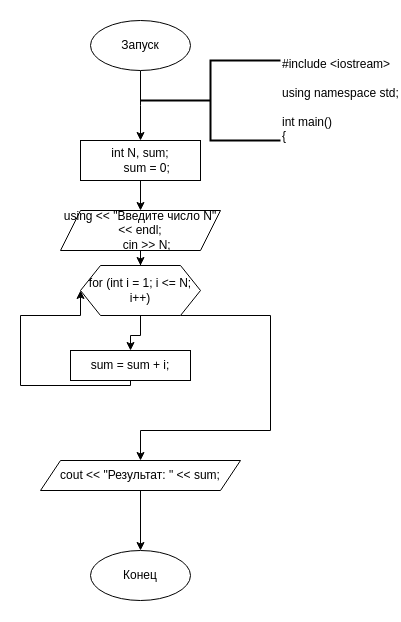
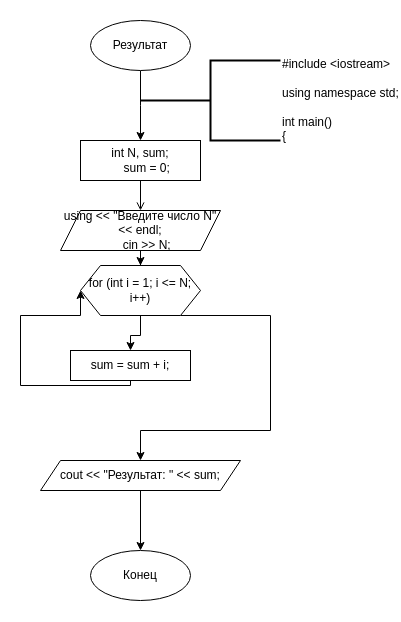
- <mxCell id="3" value="Запуск" style="ellipse;whiteSpace=wrap;html=1;" vertex="1" parent="1"><mxGeometry x="90" y="20" width="100" height="50" as="geometry" /></mxCell>
+ <mxCell id="3" value="Результат" style="ellipse;whiteSpace=wrap;html=1;" vertex="1" parent="1"><mxGeometry x="90" y="20" width="100" height="50" as="geometry" /></mxCell>
- <mxCell id="6" value="" style="edgeStyle=orthogonalEdgeStyle;rounded=0;orthogonalLoop=1;jettySize=auto;html=1;" edge="1" parent="1" source="7" target="9"><mxGeometry relative="1" as="geometry" /></mxCell>
+ <mxCell id="6" value="" style="edgeStyle=orthogonalEdgeStyle;rounded=0;orthogonalLoop=1;jettySize=auto;html=1;endArrow=open;" edge="1" parent="1" source="7" target="9"><mxGeometry relative="1" as="geometry" /></mxCell>
